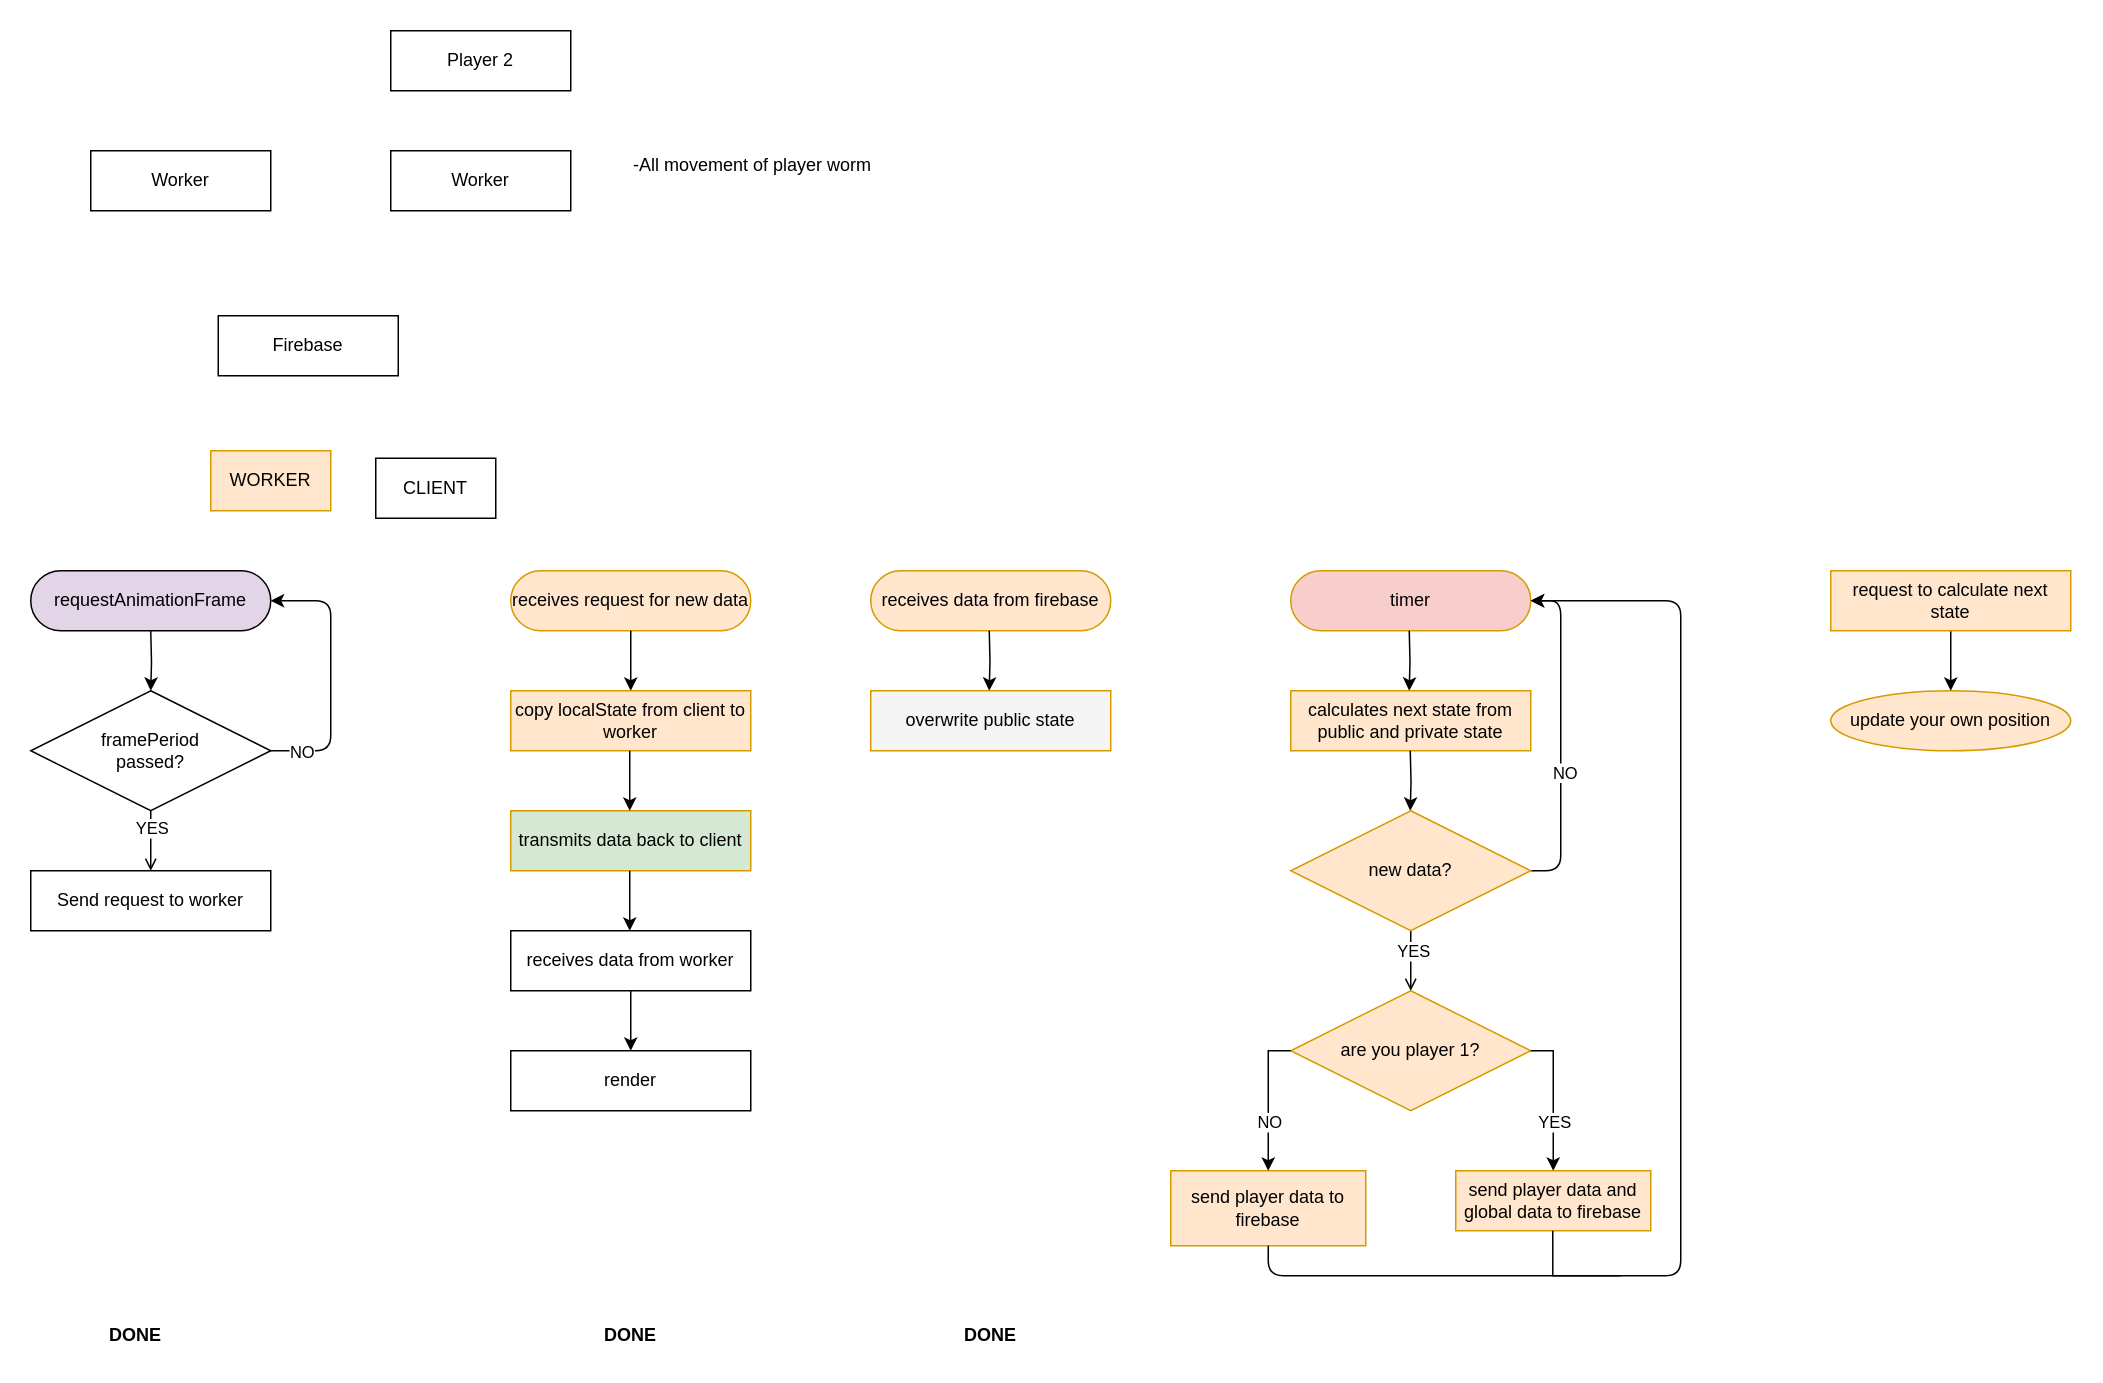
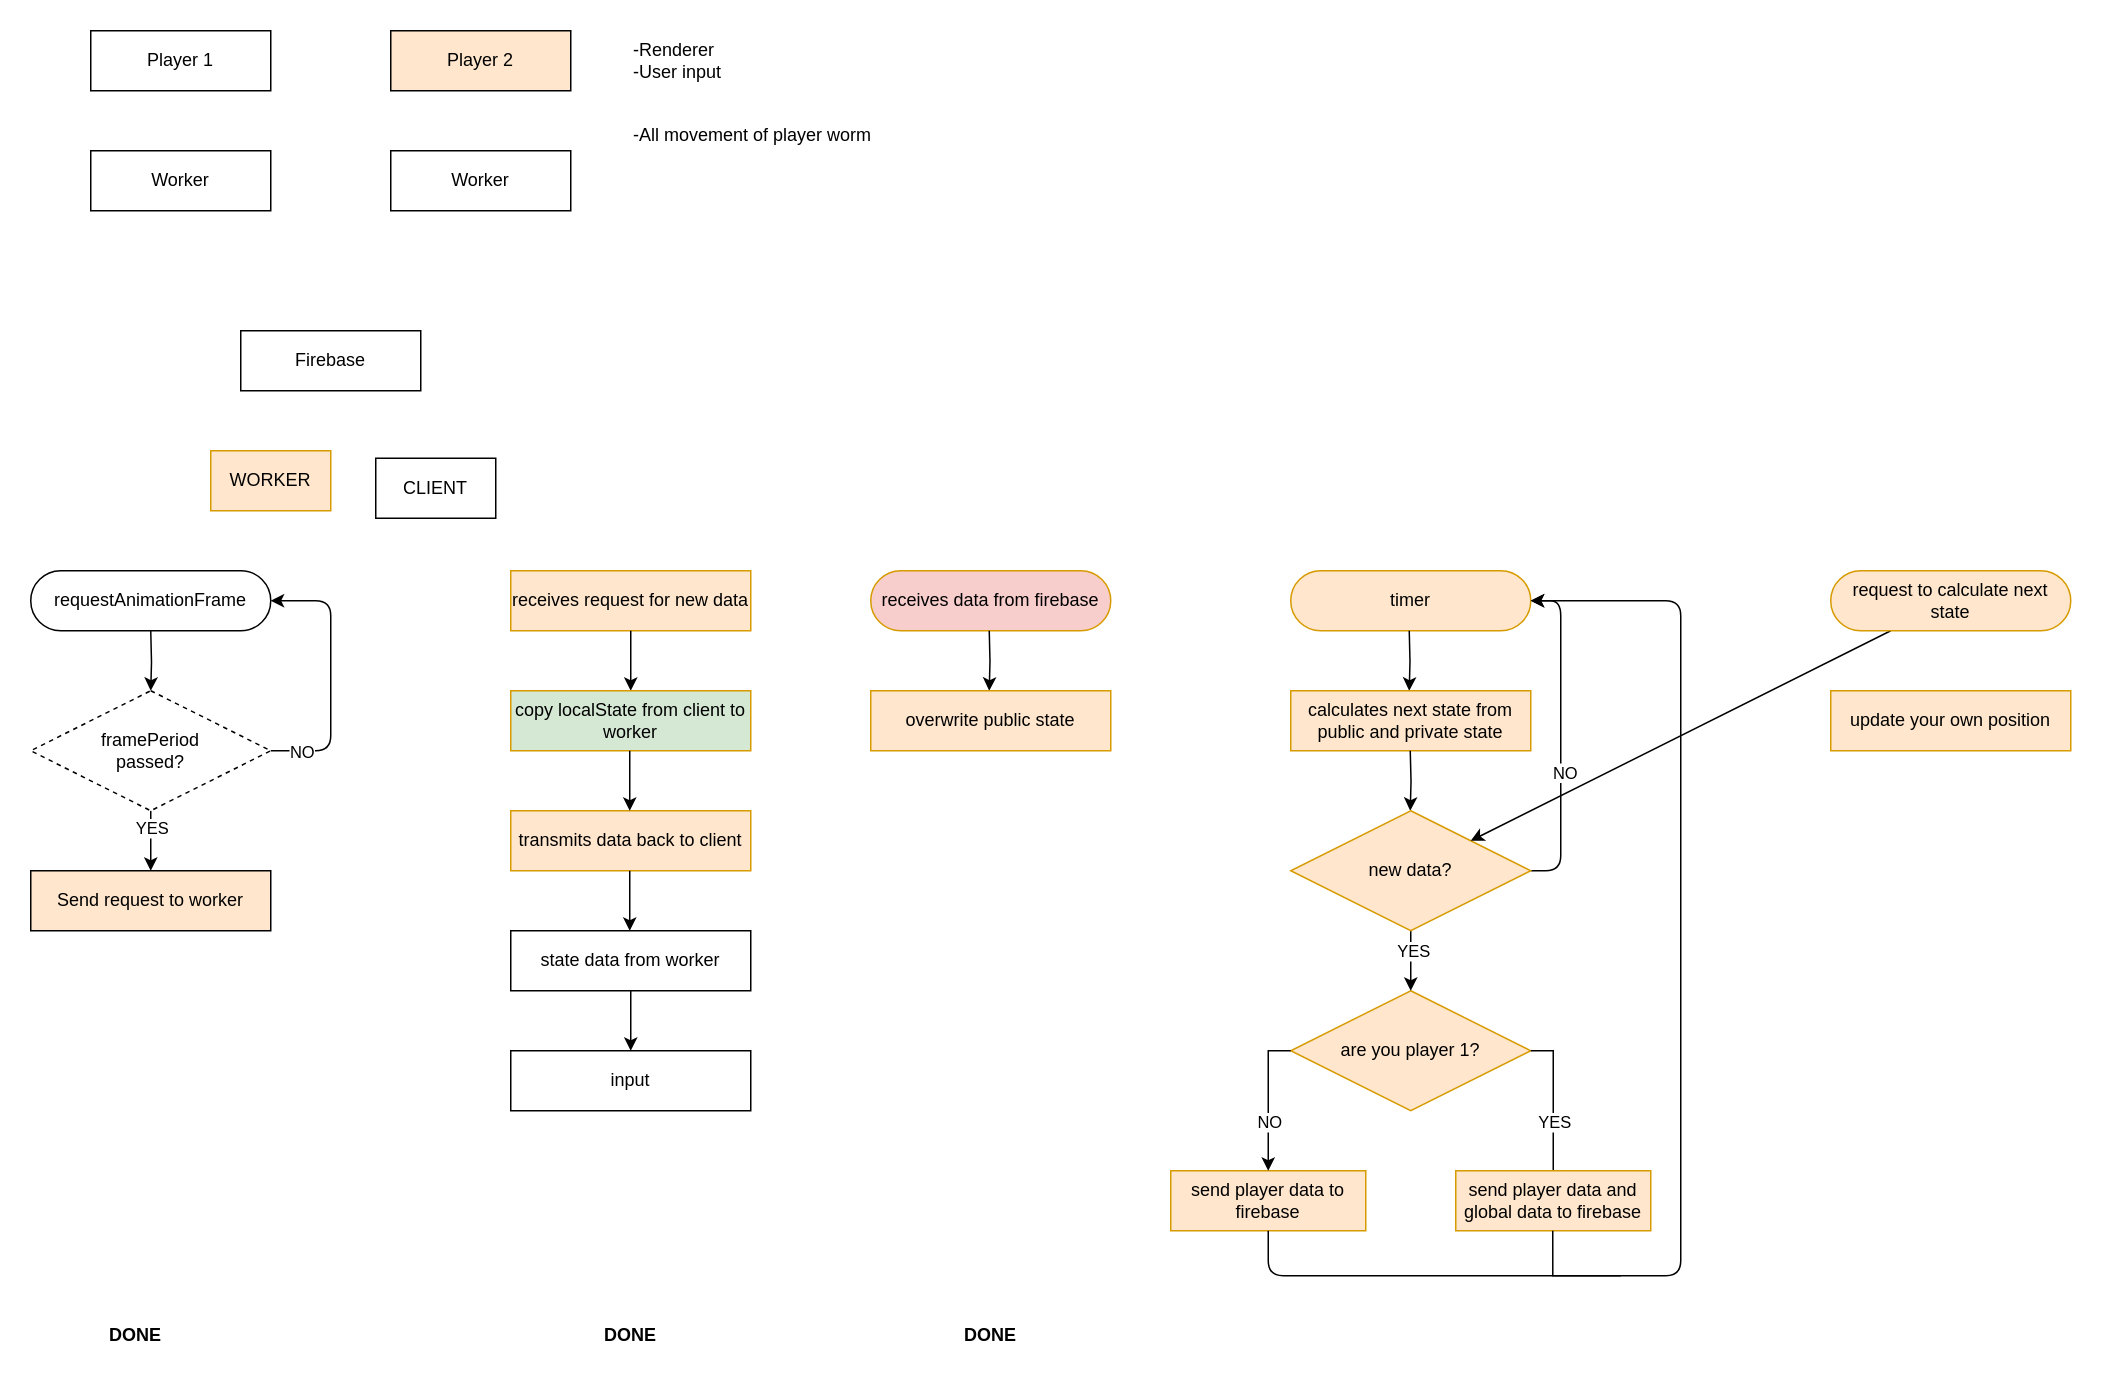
+ <mxCell id="2" value="Player 1" style="rounded=0;whiteSpace=wrap;html=1;" parent="1" vertex="1"><mxGeometry x="60" y="20" width="120" height="40" as="geometry" /></mxCell>
- <mxCell id="4" value="Player 2" style="rounded=0;whiteSpace=wrap;html=1;" parent="1" vertex="1"><mxGeometry x="260" y="20" width="120" height="40" as="geometry" /></mxCell>
+ <mxCell id="4" value="Player 2" style="rounded=0;whiteSpace=wrap;html=1;fillColor=#ffe6cc;" parent="1" vertex="1"><mxGeometry x="260" y="20" width="120" height="40" as="geometry" /></mxCell>
+ <mxCell id="8" value="-Renderer&lt;br&gt;&lt;div style=&quot;&quot;&gt;&lt;span&gt;-User input&lt;/span&gt;&lt;/div&gt;" style="text;html=1;strokeColor=none;fillColor=none;align=left;verticalAlign=middle;whiteSpace=wrap;rounded=0;" parent="1" vertex="1"><mxGeometry x="420" y="30" width="180" height="20" as="geometry" /></mxCell>
- <mxCell id="7" value="-All movement of player worm" style="text;html=1;strokeColor=none;fillColor=none;align=left;verticalAlign=middle;whiteSpace=wrap;rounded=0;" parent="1" vertex="1"><mxGeometry x="420" y="100" width="180" height="20" as="geometry" /></mxCell>
+ <mxCell id="7" value="-All movement of player worm" style="text;html=1;strokeColor=none;fillColor=none;align=left;verticalAlign=middle;whiteSpace=wrap;rounded=0;" parent="1" vertex="1"><mxGeometry x="420" y="80" width="180" height="20" as="geometry" /></mxCell>
- <mxCell id="6" value="Firebase" style="rounded=0;whiteSpace=wrap;html=1;" parent="1" vertex="1"><mxGeometry x="145" y="210" width="120" height="40" as="geometry" /></mxCell>
+ <mxCell id="6" value="Firebase" style="rounded=0;whiteSpace=wrap;html=1;" parent="1" vertex="1"><mxGeometry x="160" y="220" width="120" height="40" as="geometry" /></mxCell>
- <mxCell id="20" value="&lt;span&gt;requestAnimationFrame&lt;/span&gt;" style="rounded=1;whiteSpace=wrap;html=1;arcSize=50;fillColor=#e1d5e7;" vertex="1" parent="1"><mxGeometry x="20" y="380" width="160" height="40" as="geometry" /></mxCell>
+ <mxCell id="20" value="&lt;span&gt;requestAnimationFrame&lt;/span&gt;" style="rounded=1;whiteSpace=wrap;html=1;arcSize=50;" vertex="1" parent="1"><mxGeometry x="20" y="380" width="160" height="40" as="geometry" /></mxCell>
- <mxCell id="18" value="receives request for new data" style="rounded=1;whiteSpace=wrap;html=1;fillColor=#ffe6cc;strokeColor=#d79b00;arcSize=50;" vertex="1" parent="1"><mxGeometry x="340" y="380" width="160" height="40" as="geometry" /></mxCell>
+ <mxCell id="18" value="receives request for new data" style="whiteSpace=wrap;html=1;fillColor=#ffe6cc;strokeColor=#d79b00;arcSize=50;rounded=0;" vertex="1" parent="1"><mxGeometry x="340" y="380" width="160" height="40" as="geometry" /></mxCell>
- <mxCell id="21" value="receives data from firebase" style="rounded=1;whiteSpace=wrap;html=1;fillColor=#ffe6cc;strokeColor=#d79b00;arcSize=50;" vertex="1" parent="1"><mxGeometry x="580" y="380" width="160" height="40" as="geometry" /></mxCell>
+ <mxCell id="21" value="receives data from firebase" style="rounded=1;whiteSpace=wrap;html=1;fillColor=#f8cecc;strokeColor=#d79b00;arcSize=50;" vertex="1" parent="1"><mxGeometry x="580" y="380" width="160" height="40" as="geometry" /></mxCell>
- <mxCell id="29" value="timer" style="rounded=1;whiteSpace=wrap;html=1;fillColor=#f8cecc;strokeColor=#d79b00;arcSize=50;" vertex="1" parent="1"><mxGeometry x="860" y="380" width="160" height="40" as="geometry" /></mxCell>
+ <mxCell id="29" value="timer" style="rounded=1;whiteSpace=wrap;html=1;fillColor=#ffe6cc;strokeColor=#d79b00;arcSize=50;" vertex="1" parent="1"><mxGeometry x="860" y="380" width="160" height="40" as="geometry" /></mxCell>
- <mxCell id="54" value="request to calculate next state" style="whiteSpace=wrap;html=1;fillColor=#ffe6cc;strokeColor=#d79b00;arcSize=50;rounded=0;" vertex="1" parent="1"><mxGeometry x="1220" y="380" width="160" height="40" as="geometry" /></mxCell>
+ <mxCell id="54" value="request to calculate next state" style="rounded=1;whiteSpace=wrap;html=1;fillColor=#ffe6cc;strokeColor=#d79b00;arcSize=50;" vertex="1" parent="1"><mxGeometry x="1220" y="380" width="160" height="40" as="geometry" /></mxCell>
- <mxCell id="53" value="" style="edgeStyle=none;rounded=0;orthogonalLoop=1;jettySize=auto;html=1;endArrow=classic;endFill=1;strokeColor=#000000;" edge="1" parent="1" source="54" target="52"><mxGeometry relative="1" as="geometry" /></mxCell>
+ <mxCell id="53" value="" style="edgeStyle=none;rounded=0;orthogonalLoop=1;jettySize=auto;html=1;endArrow=classic;endFill=1;strokeColor=#000000;" edge="1" parent="1" source="54" target="41"><mxGeometry relative="1" as="geometry" /></mxCell>
- <mxCell id="48" value="copy localState from client to worker" style="rounded=0;whiteSpace=wrap;html=1;fillColor=#ffe6cc;strokeColor=#d79b00;" vertex="1" parent="1"><mxGeometry x="340" y="460" width="160" height="40" as="geometry" /></mxCell>
+ <mxCell id="48" value="copy localState from client to worker" style="rounded=0;whiteSpace=wrap;html=1;fillColor=#d5e8d4;strokeColor=#d79b00;" vertex="1" parent="1"><mxGeometry x="340" y="460" width="160" height="40" as="geometry" /></mxCell>
- <mxCell id="24" value="overwrite public state" style="rounded=0;whiteSpace=wrap;html=1;fillColor=#f5f5f5;strokeColor=#d79b00;" vertex="1" parent="1"><mxGeometry x="580" y="460" width="160" height="40" as="geometry" /></mxCell>
+ <mxCell id="24" value="overwrite public state" style="rounded=0;whiteSpace=wrap;html=1;fillColor=#ffe6cc;strokeColor=#d79b00;" vertex="1" parent="1"><mxGeometry x="580" y="460" width="160" height="40" as="geometry" /></mxCell>
- <mxCell id="52" value="update your own position" style="ellipse;whiteSpace=wrap;html=1;fillColor=#ffe6cc;strokeColor=#d79b00;" vertex="1" parent="1"><mxGeometry x="1220" y="460" width="160" height="40" as="geometry" /></mxCell>
+ <mxCell id="52" value="update your own position" style="rounded=0;whiteSpace=wrap;html=1;fillColor=#ffe6cc;strokeColor=#d79b00;" vertex="1" parent="1"><mxGeometry x="1220" y="460" width="160" height="40" as="geometry" /></mxCell>
- <mxCell id="12" value="framePeriod&lt;br&gt;passed?" style="rhombus;whiteSpace=wrap;html=1;rounded=0;" vertex="1" parent="1"><mxGeometry x="20" y="460" width="160" height="80" as="geometry" /></mxCell>
+ <mxCell id="12" value="framePeriod&lt;br&gt;passed?" style="rhombus;whiteSpace=wrap;html=1;rounded=0;dashed=1;" vertex="1" parent="1"><mxGeometry x="20" y="460" width="160" height="80" as="geometry" /></mxCell>
- <mxCell id="19" value="transmits data back to client" style="rounded=0;whiteSpace=wrap;html=1;fillColor=#d5e8d4;strokeColor=#d79b00;" vertex="1" parent="1"><mxGeometry x="340" y="540" width="160" height="40" as="geometry" /></mxCell>
+ <mxCell id="19" value="transmits data back to client" style="rounded=0;whiteSpace=wrap;html=1;fillColor=#ffe6cc;strokeColor=#d79b00;" vertex="1" parent="1"><mxGeometry x="340" y="540" width="160" height="40" as="geometry" /></mxCell>
- <mxCell id="10" value="" style="edgeStyle=none;rounded=0;orthogonalLoop=1;jettySize=auto;html=1;endArrow=open;" edge="1" parent="1" source="12" target="15"><mxGeometry relative="1" as="geometry" /></mxCell>
+ <mxCell id="10" value="" style="edgeStyle=none;rounded=0;orthogonalLoop=1;jettySize=auto;html=1;" edge="1" parent="1" source="12" target="15"><mxGeometry relative="1" as="geometry" /></mxCell>
- <mxCell id="15" value="Send request to worker" style="whiteSpace=wrap;html=1;rounded=0;" vertex="1" parent="1"><mxGeometry x="20" y="580" width="160" height="40" as="geometry" /></mxCell>
+ <mxCell id="15" value="Send request to worker" style="whiteSpace=wrap;html=1;rounded=0;fillColor=#ffe6cc;" vertex="1" parent="1"><mxGeometry x="20" y="580" width="160" height="40" as="geometry" /></mxCell>
- <mxCell id="25" value="receives data from worker" style="whiteSpace=wrap;html=1;rounded=0;" vertex="1" parent="1"><mxGeometry x="340" y="620" width="160" height="40" as="geometry" /></mxCell>
+ <mxCell id="25" value="state data from worker" style="whiteSpace=wrap;html=1;rounded=0;" vertex="1" parent="1"><mxGeometry x="340" y="620" width="160" height="40" as="geometry" /></mxCell>
- <mxCell id="39" value="" style="edgeStyle=none;rounded=0;orthogonalLoop=1;jettySize=auto;html=1;endArrow=open;" edge="1" parent="1" source="41" target="31"><mxGeometry relative="1" as="geometry" /></mxCell>
+ <mxCell id="39" value="" style="edgeStyle=none;rounded=0;orthogonalLoop=1;jettySize=auto;html=1;" edge="1" parent="1" source="41" target="31"><mxGeometry relative="1" as="geometry" /></mxCell>
- <mxCell id="28" value="render" style="whiteSpace=wrap;html=1;rounded=0;" vertex="1" parent="1"><mxGeometry x="340" y="700" width="160" height="40" as="geometry" /></mxCell>
+ <mxCell id="28" value="input" style="whiteSpace=wrap;html=1;rounded=0;" vertex="1" parent="1"><mxGeometry x="340" y="700" width="160" height="40" as="geometry" /></mxCell>
- <mxCell id="34" value="" style="edgeStyle=none;rounded=0;orthogonalLoop=1;jettySize=auto;html=1;entryX=0.5;entryY=0;entryDx=0;entryDy=0;exitX=1;exitY=0.5;exitDx=0;exitDy=0;" edge="1" parent="1" source="31" target="38"><mxGeometry relative="1" as="geometry"><mxPoint x="939.67" y="740" as="sourcePoint" /><mxPoint x="939.67" y="780" as="targetPoint" /><Array as="points"><mxPoint x="1035" y="700" /></Array></mxGeometry></mxCell>
+ <mxCell id="34" value="" style="edgeStyle=none;rounded=0;orthogonalLoop=1;jettySize=auto;html=1;entryX=0.5;entryY=0;entryDx=0;entryDy=0;exitX=1;exitY=0.5;exitDx=0;exitDy=0;endArrow=none;" edge="1" parent="1" source="31" target="38"><mxGeometry relative="1" as="geometry"><mxPoint x="939.67" y="740" as="sourcePoint" /><mxPoint x="939.67" y="780" as="targetPoint" /><Array as="points"><mxPoint x="1035" y="700" /></Array></mxGeometry></mxCell>
- <mxCell id="42" value="send player data to firebase" style="rounded=0;whiteSpace=wrap;html=1;fillColor=#ffe6cc;strokeColor=#d79b00;" vertex="1" parent="1"><mxGeometry x="780" y="780" width="130" height="50" as="geometry" /></mxCell>
+ <mxCell id="42" value="send player data to firebase" style="rounded=0;whiteSpace=wrap;html=1;fillColor=#ffe6cc;strokeColor=#d79b00;" vertex="1" parent="1"><mxGeometry x="780" y="780" width="130" height="40" as="geometry" /></mxCell>
